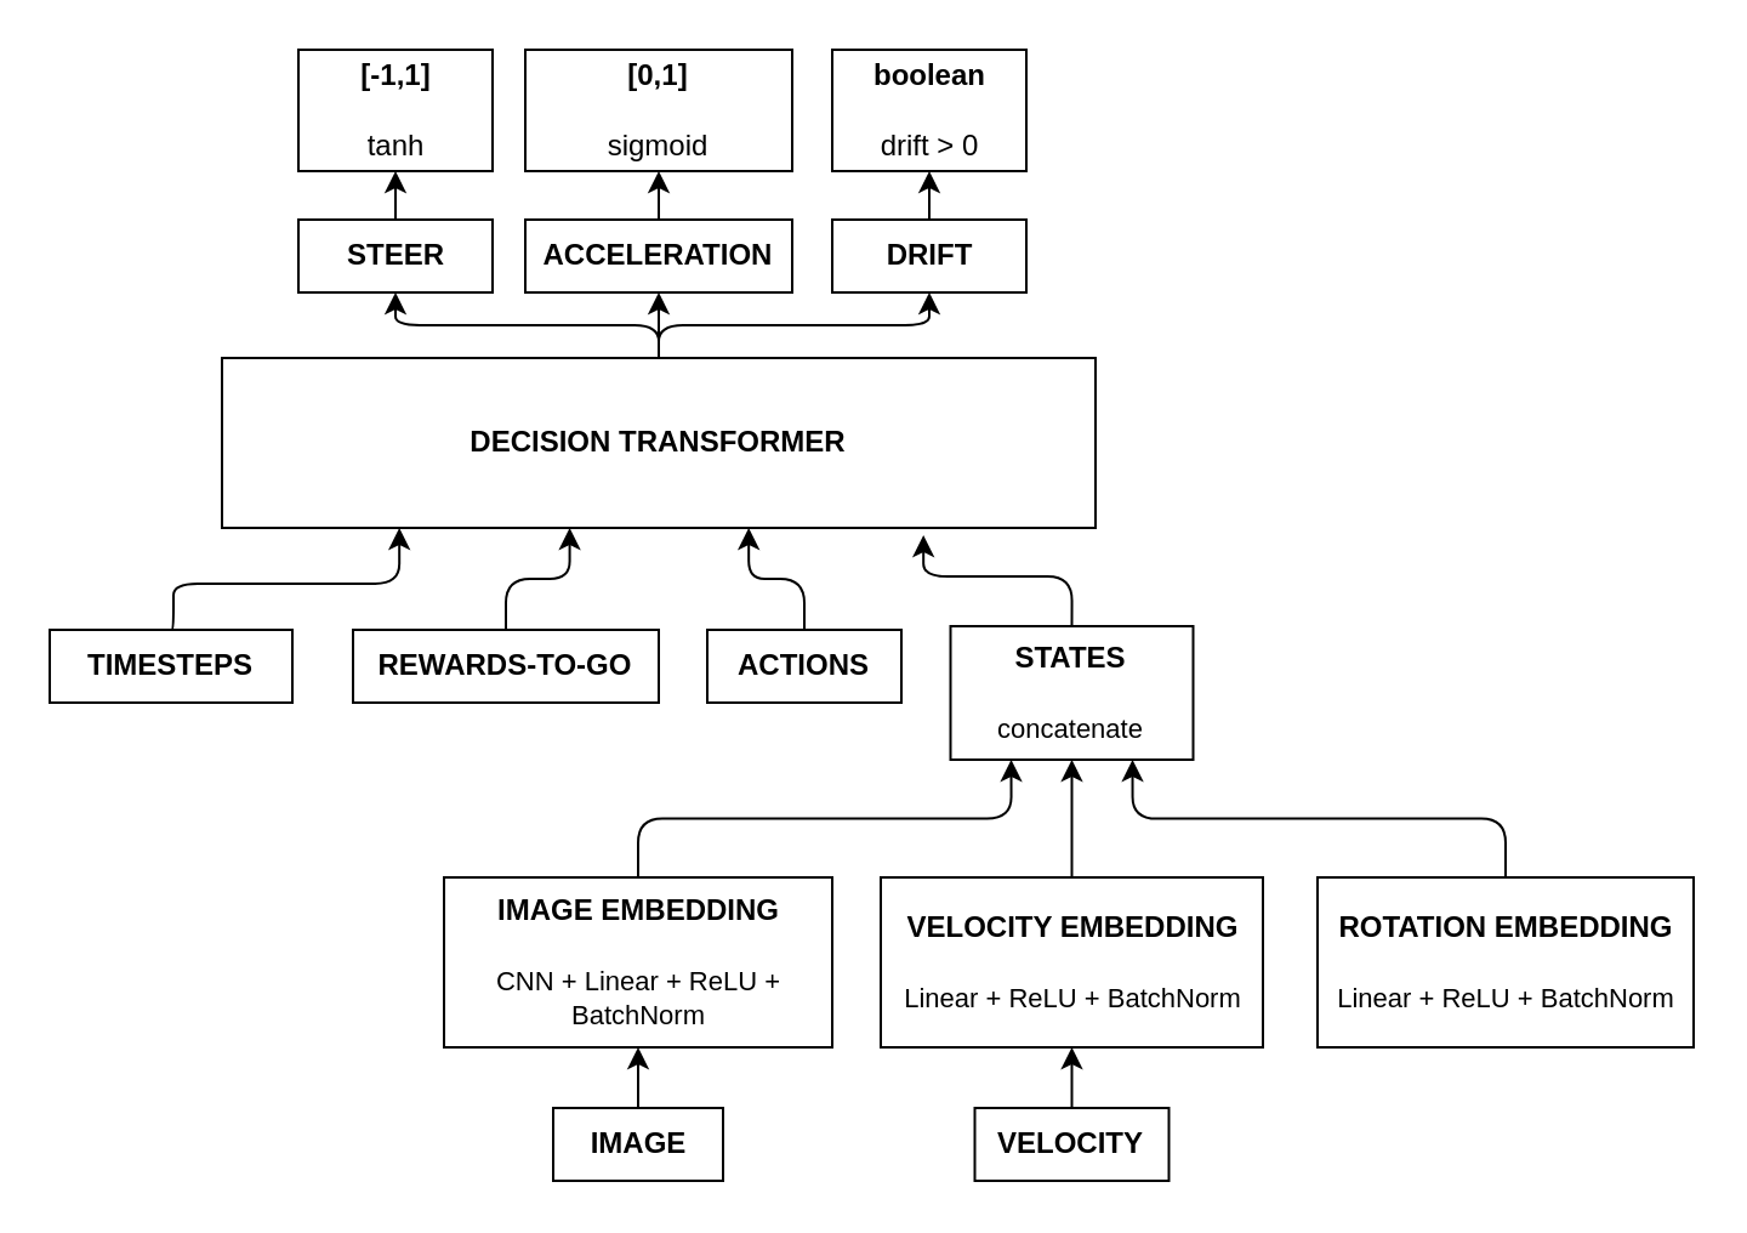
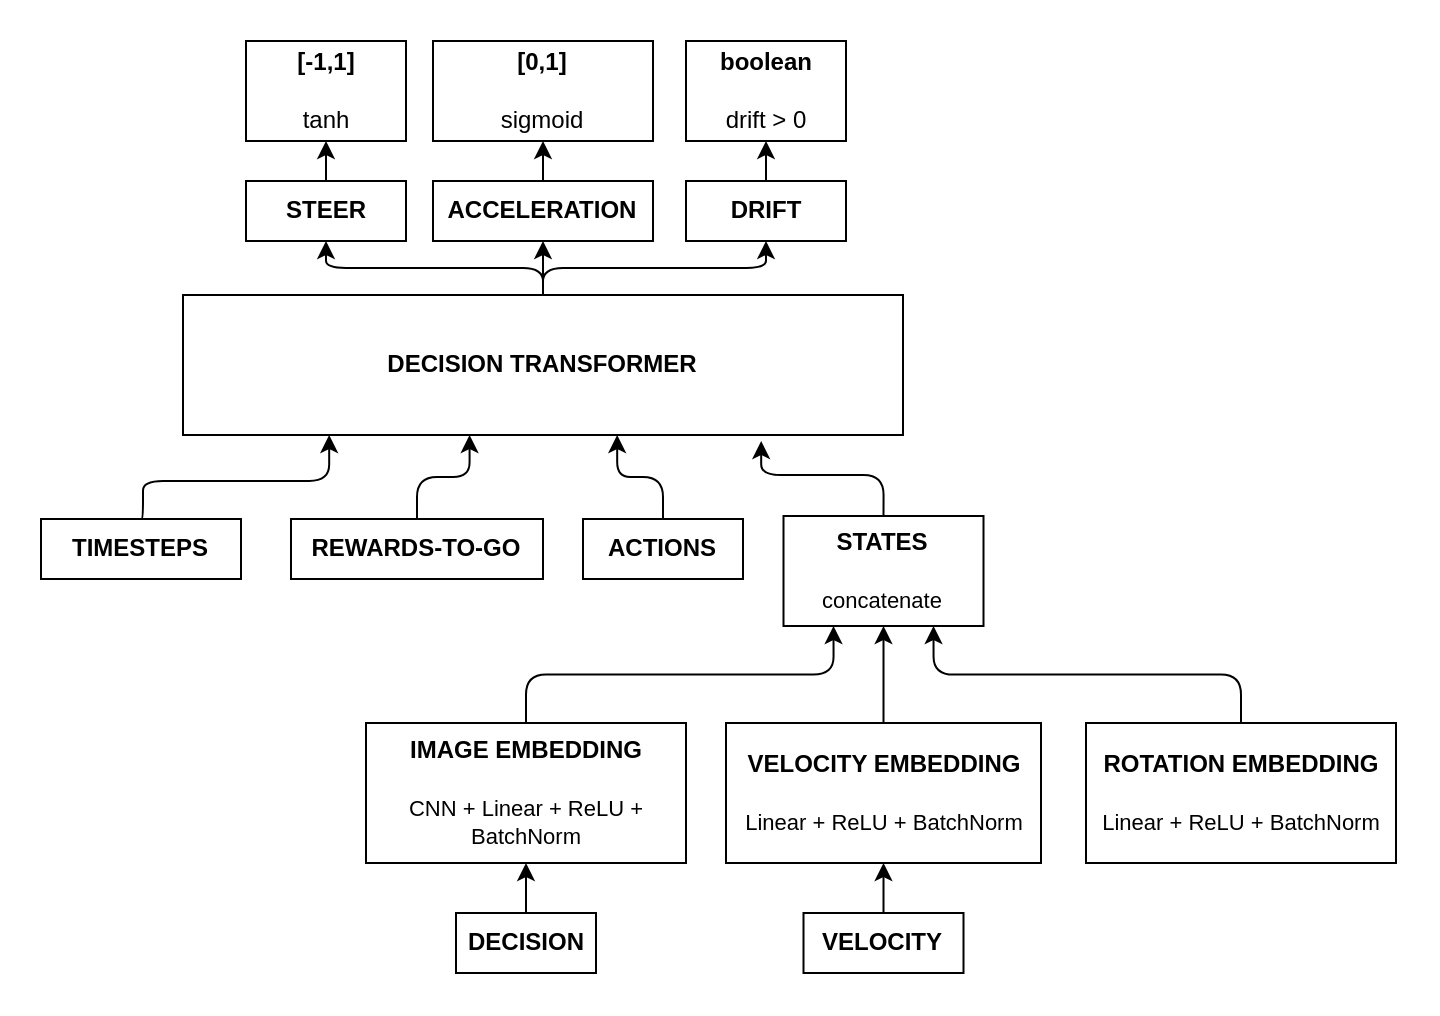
- <mxCell id="3" value="&lt;b&gt;IMAGE&lt;/b&gt;" style="whiteSpace=wrap;html=1;" parent="1" vertex="1"><mxGeometry x="227.5" y="456" width="70" height="30" as="geometry" /></mxCell>
+ <mxCell id="3" value="&lt;b&gt;DECISION&lt;/b&gt;" style="whiteSpace=wrap;html=1;" parent="1" vertex="1"><mxGeometry x="227.5" y="456" width="70" height="30" as="geometry" /></mxCell>
